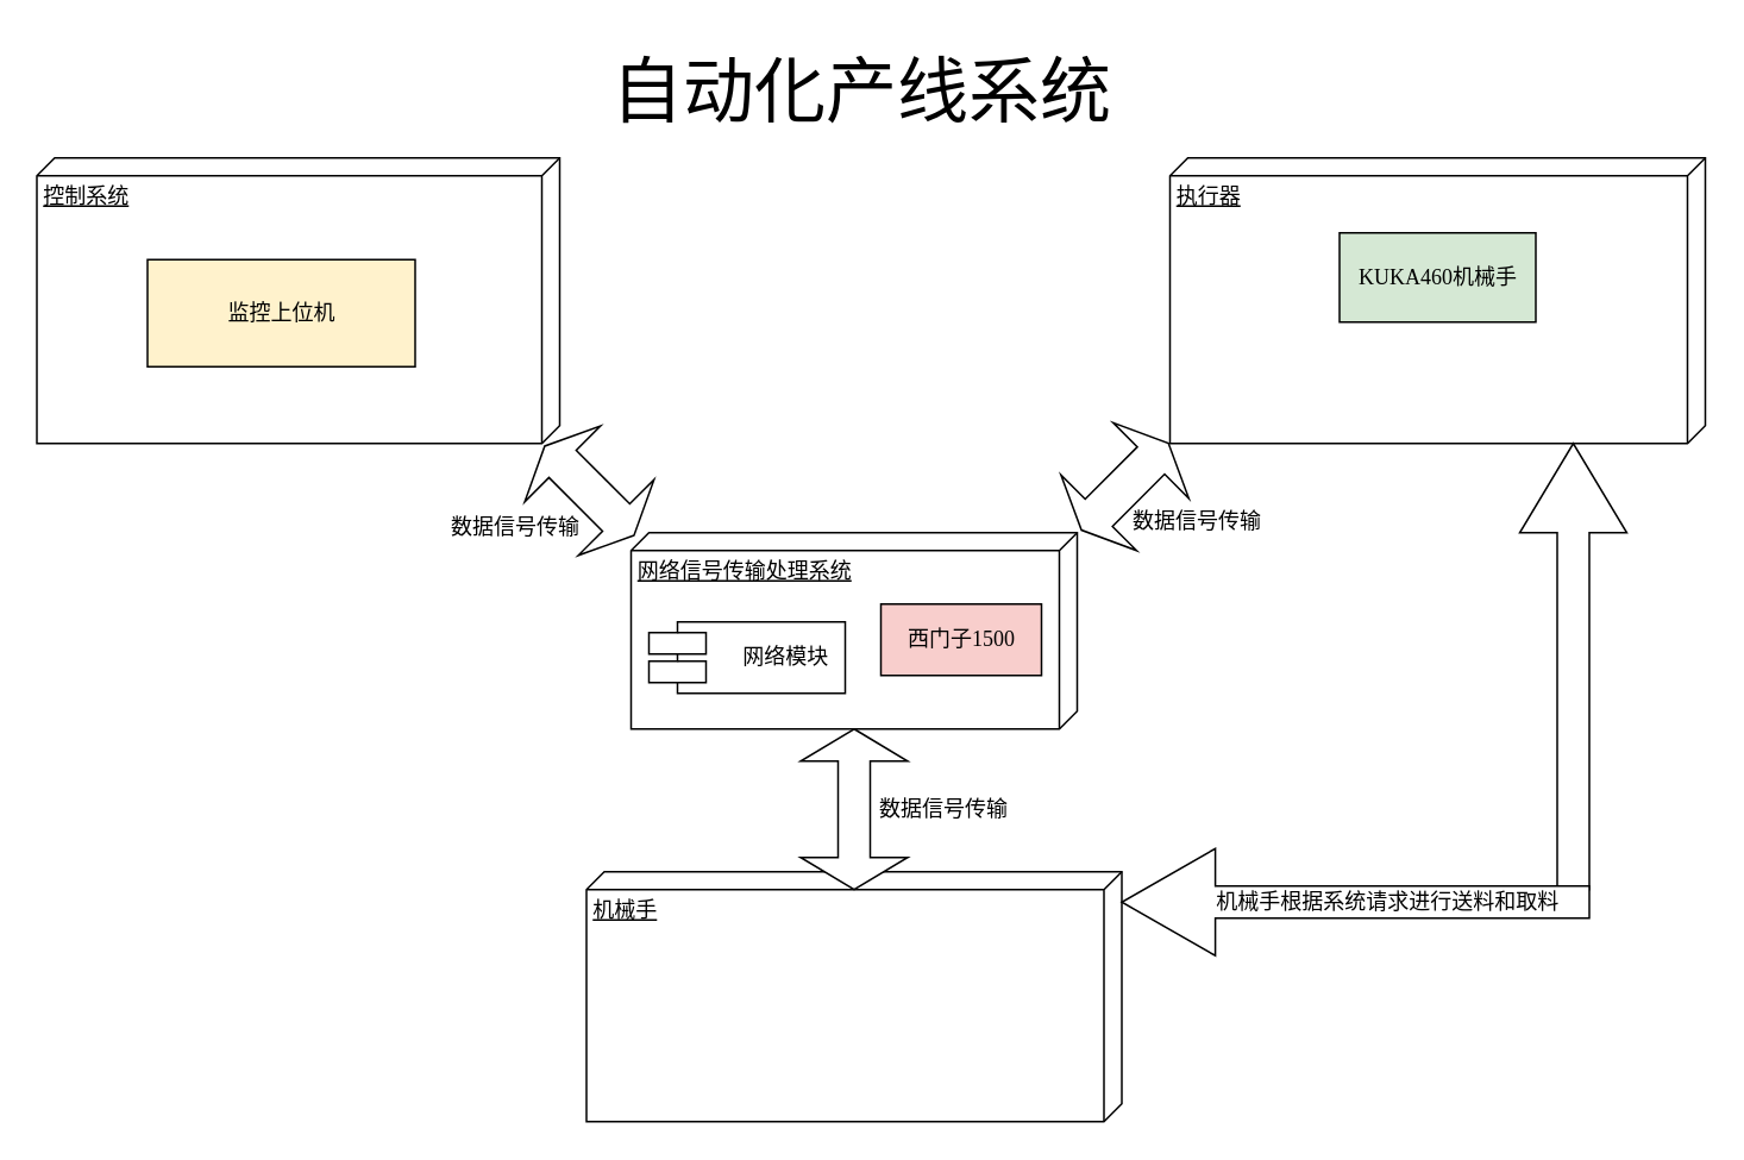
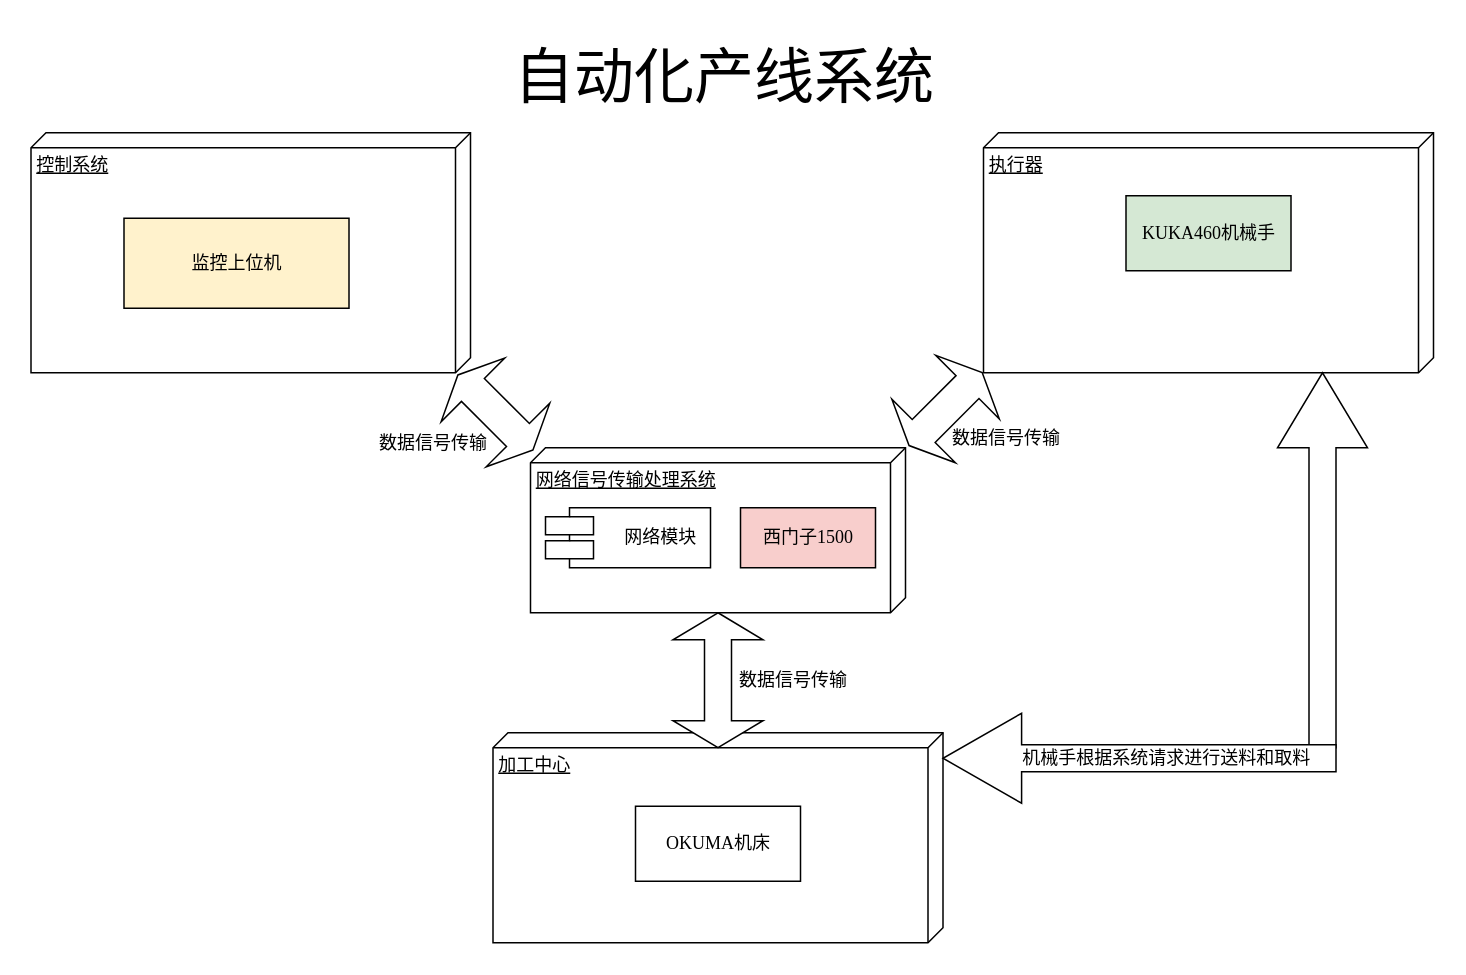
- <mxCell id="11" value="&amp;nbsp; &amp;nbsp; &amp;nbsp;网络模块" style="shape=component;align=left;spacingLeft=36;rounded=0;shadow=0;comic=0;labelBackgroundColor=none;strokeWidth=1;fontFamily=Verdana;fontSize=12;html=1;" parent="1" vertex="1"><mxGeometry x="363" y="348" width="110" height="40" as="geometry" /></mxCell>
+ <mxCell id="11" value="&amp;nbsp; &amp;nbsp; &amp;nbsp;网络模块" style="shape=component;align=left;spacingLeft=36;rounded=0;shadow=0;comic=0;labelBackgroundColor=none;strokeWidth=1;fontFamily=Verdana;fontSize=12;html=1;" parent="1" vertex="1"><mxGeometry x="363" y="338" width="110" height="40" as="geometry" /></mxCell>
- <mxCell id="4" value="机械手" style="verticalAlign=top;align=left;spacingTop=8;spacingLeft=2;spacingRight=12;shape=cube;size=10;direction=south;fontStyle=4;html=1;rounded=0;shadow=0;comic=0;labelBackgroundColor=none;strokeWidth=1;fontFamily=Verdana;fontSize=12" parent="1" vertex="1"><mxGeometry x="328" y="488" width="300" height="140" as="geometry" /></mxCell>
+ <mxCell id="4" value="加工中心" style="verticalAlign=top;align=left;spacingTop=8;spacingLeft=2;spacingRight=12;shape=cube;size=10;direction=south;fontStyle=4;html=1;rounded=0;shadow=0;comic=0;labelBackgroundColor=none;strokeWidth=1;fontFamily=Verdana;fontSize=12" parent="1" vertex="1"><mxGeometry x="328" y="488" width="300" height="140" as="geometry" /></mxCell>
+ <mxCell id="9" value="OKUMA机床" style="html=1;rounded=0;shadow=0;comic=0;labelBackgroundColor=none;strokeWidth=1;fontFamily=Verdana;fontSize=12;align=center;" parent="1" vertex="1"><mxGeometry x="423" y="537" width="110" height="50" as="geometry" /></mxCell>
